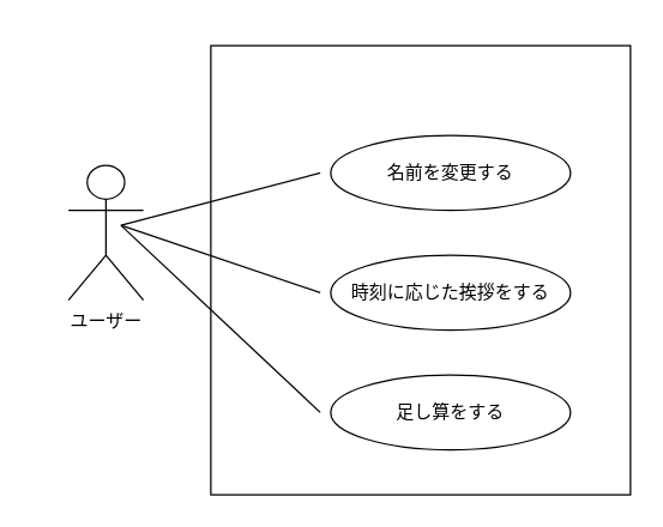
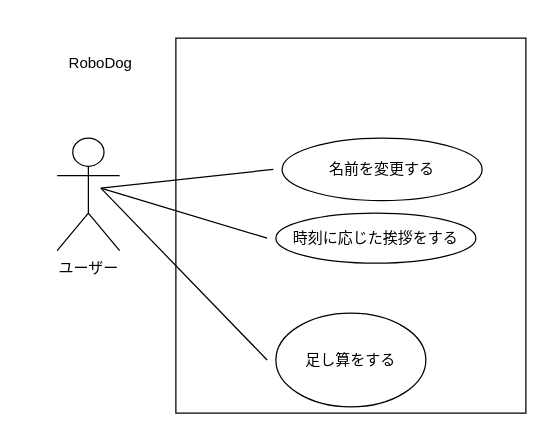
+ <mxCell id="8" value="RoboDog" style="rounded=0;whiteSpace=wrap;html=1;fillColor=none;strokeColor=none;" vertex="1" parent="1"><mxGeometry x="20" y="20" width="120" height="60" as="geometry" /></mxCell>
- <mxCell id="4" value="名前を変更する" style="ellipse;whiteSpace=wrap;html=1;shadow=0;perimeterSpacing=7;fillColor=none;" parent="1" vertex="1"><mxGeometry x="220" y="90" width="160" height="50" as="geometry" /></mxCell>
+ <mxCell id="4" value="名前を変更する" style="ellipse;whiteSpace=wrap;html=1;shadow=0;perimeterSpacing=7;fillColor=none;" parent="1" vertex="1"><mxGeometry x="225" y="110" width="160" height="50" as="geometry" /></mxCell>
- <mxCell id="5" value="時刻に応じた挨拶をする" style="ellipse;whiteSpace=wrap;html=1;shadow=0;perimeterSpacing=7;fillColor=none;" parent="1" vertex="1"><mxGeometry x="220" y="170" width="160" height="50" as="geometry" /></mxCell>
+ <mxCell id="5" value="時刻に応じた挨拶をする" style="ellipse;whiteSpace=wrap;html=1;shadow=0;perimeterSpacing=7;fillColor=none;" parent="1" vertex="1"><mxGeometry x="220" y="170" width="160" height="40" as="geometry" /></mxCell>
- <mxCell id="9" value="足し算をする" style="ellipse;whiteSpace=wrap;html=1;shadow=0;perimeterSpacing=7;fillColor=none;" vertex="1" parent="1"><mxGeometry x="220" y="250" width="160" height="50" as="geometry" /></mxCell>
+ <mxCell id="9" value="足し算をする" style="ellipse;whiteSpace=wrap;html=1;shadow=0;perimeterSpacing=7;fillColor=none;" vertex="1" parent="1"><mxGeometry x="220" y="250" width="120" height="75" as="geometry" /></mxCell>
